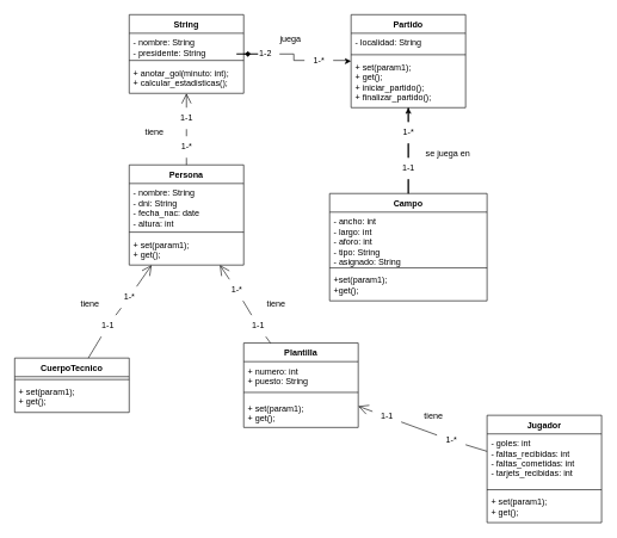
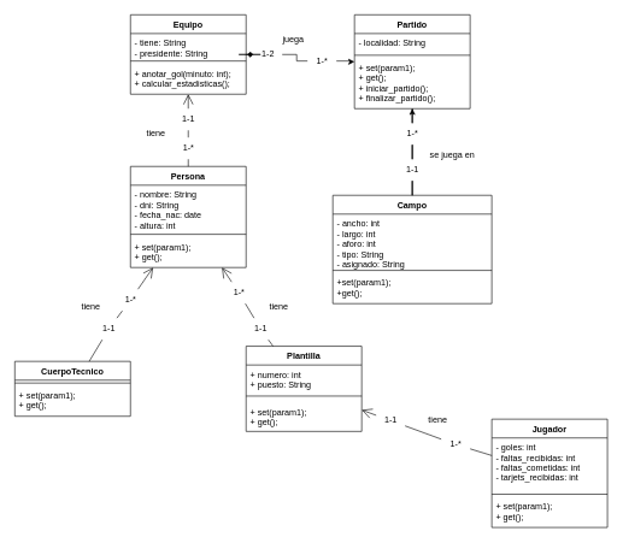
- <mxCell id="12" value="String" style="swimlane;fontStyle=1;align=center;verticalAlign=top;childLayout=stackLayout;horizontal=1;startSize=26;horizontalStack=0;resizeParent=1;resizeParentMax=0;resizeLast=0;collapsible=1;marginBottom=0;" parent="1" vertex="1"><mxGeometry x="180" y="20" width="160" height="110" as="geometry" /></mxCell>
+ <mxCell id="12" value="Equipo" style="swimlane;fontStyle=1;align=center;verticalAlign=top;childLayout=stackLayout;horizontal=1;startSize=26;horizontalStack=0;resizeParent=1;resizeParentMax=0;resizeLast=0;collapsible=1;marginBottom=0;" parent="1" vertex="1"><mxGeometry x="180" y="20" width="160" height="110" as="geometry" /></mxCell>
- <mxCell id="13" value="- nombre: String&#10;- presidente: String" style="text;strokeColor=none;fillColor=none;align=left;verticalAlign=top;spacingLeft=4;spacingRight=4;overflow=hidden;rotatable=0;points=[[0,0.5],[1,0.5]];portConstraint=eastwest;" parent="12" vertex="1"><mxGeometry y="26" width="160" height="34" as="geometry" /></mxCell>
+ <mxCell id="13" value="- tiene: String&#10;- presidente: String" style="text;strokeColor=none;fillColor=none;align=left;verticalAlign=top;spacingLeft=4;spacingRight=4;overflow=hidden;rotatable=0;points=[[0,0.5],[1,0.5]];portConstraint=eastwest;" parent="12" vertex="1"><mxGeometry y="26" width="160" height="34" as="geometry" /></mxCell>
